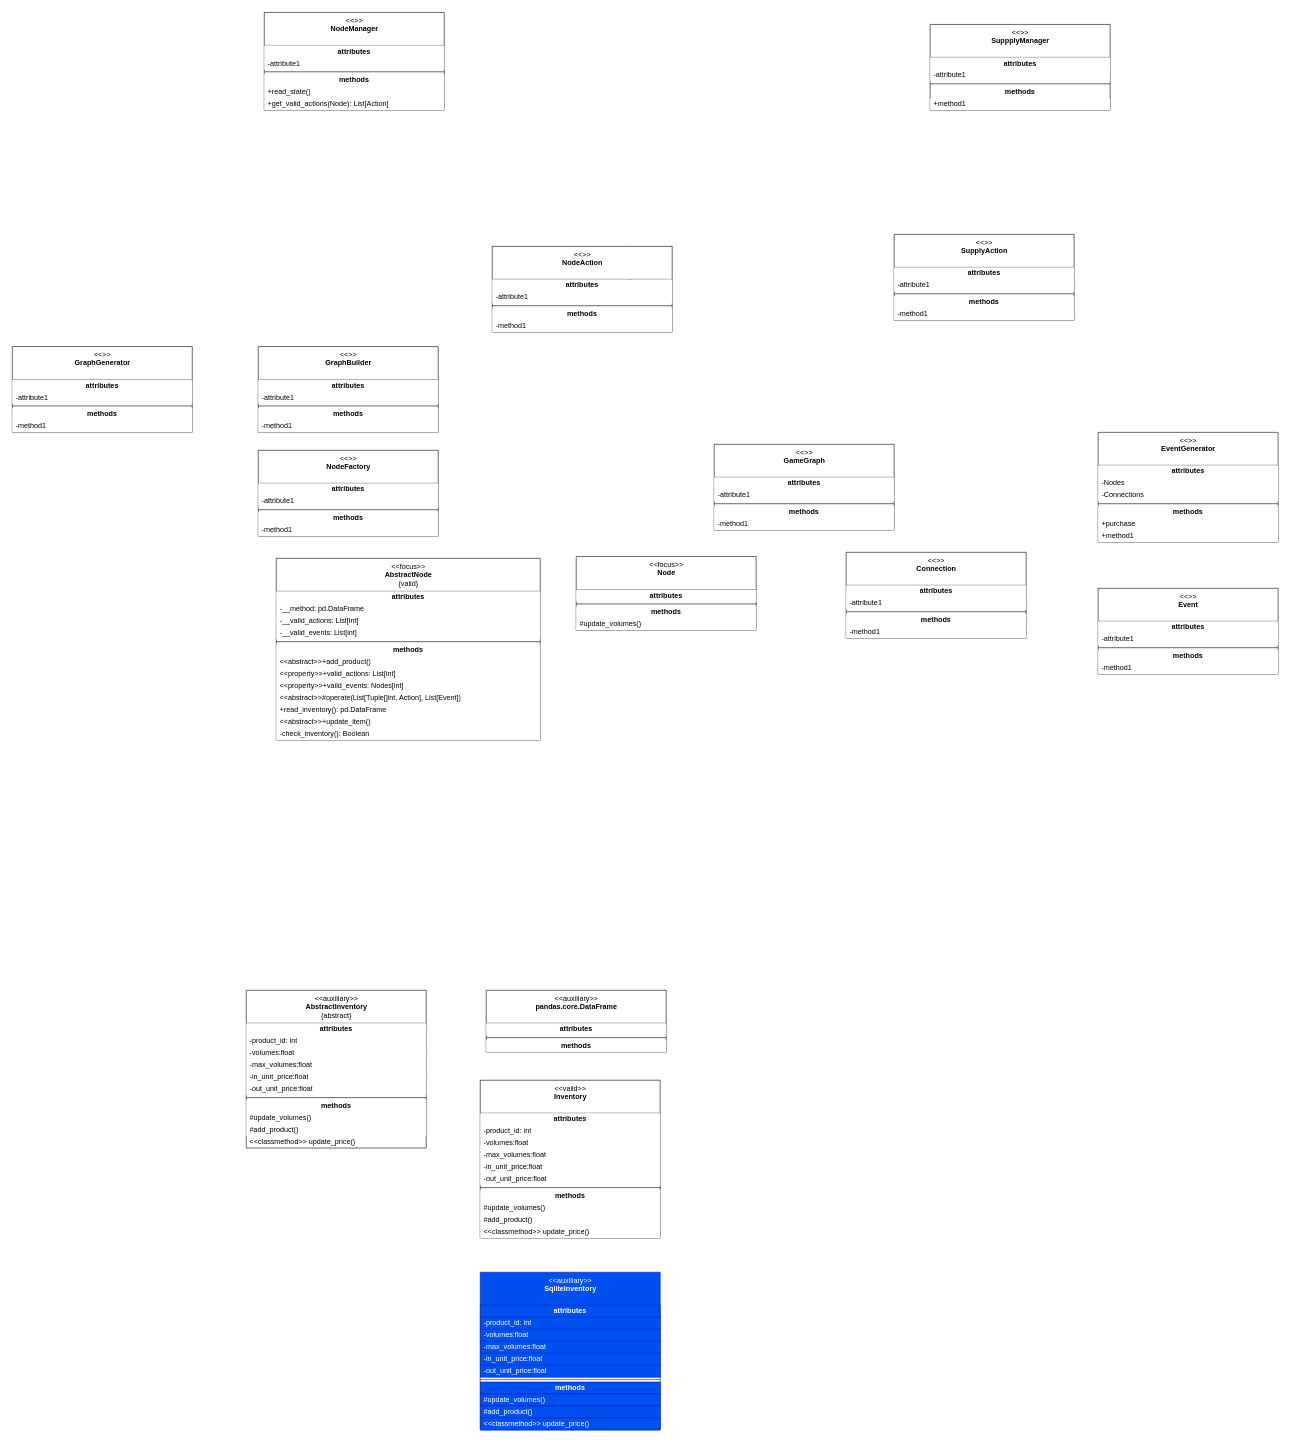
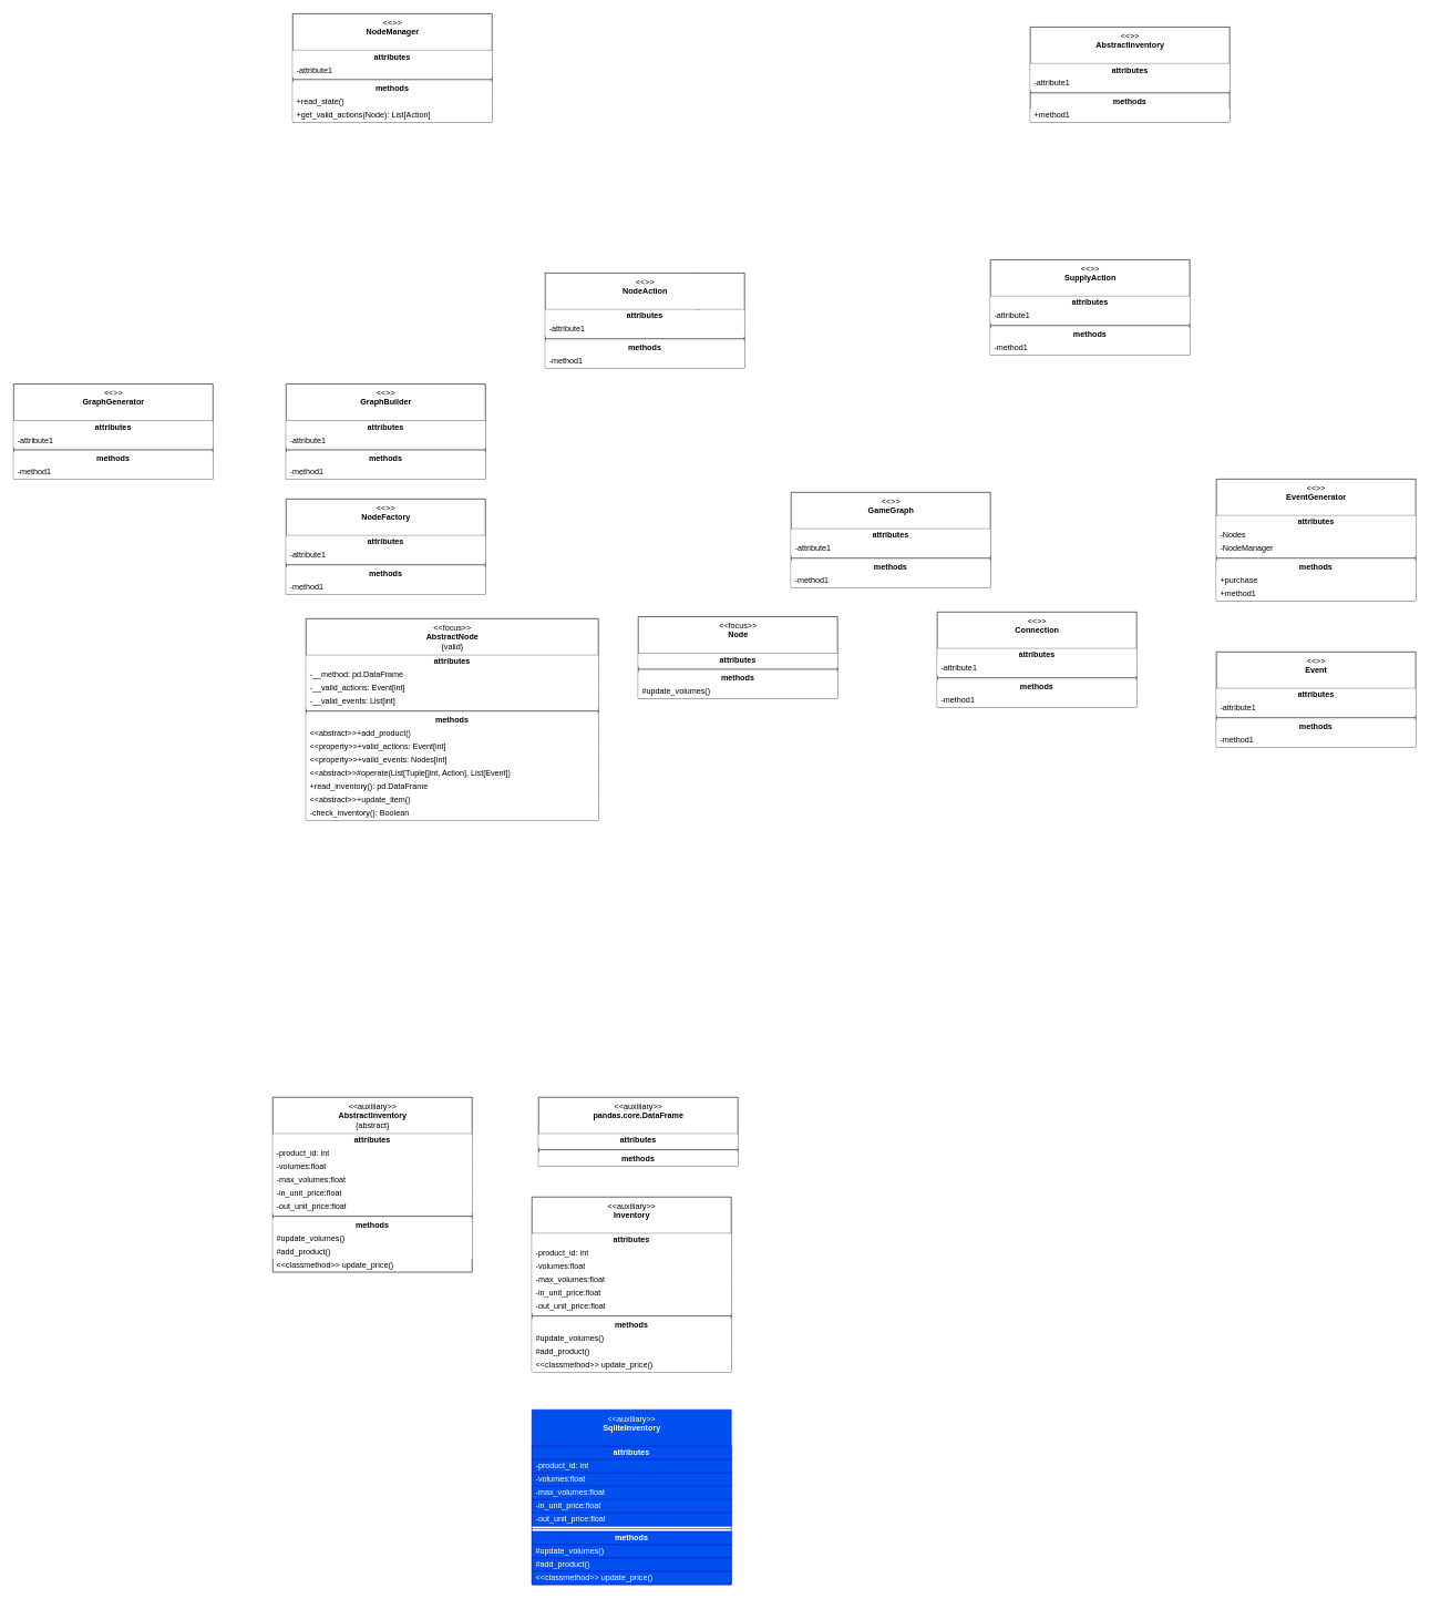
- <mxCell id="26" value="&amp;lt;&amp;lt;&amp;gt;&amp;gt;&lt;br&gt;&lt;b&gt;SuppplyManager&lt;/b&gt;" style="swimlane;fontStyle=0;align=center;verticalAlign=top;childLayout=stackLayout;horizontal=1;startSize=55;horizontalStack=0;resizeParent=1;resizeParentMax=0;resizeLast=0;collapsible=0;marginBottom=0;html=1;" parent="1" vertex="1"><mxGeometry x="1550" y="40" width="300" height="143" as="geometry" /></mxCell>
+ <mxCell id="26" value="&amp;lt;&amp;lt;&amp;gt;&amp;gt;&lt;br&gt;&lt;b&gt;AbstractInventory&lt;/b&gt;" style="swimlane;fontStyle=0;align=center;verticalAlign=top;childLayout=stackLayout;horizontal=1;startSize=55;horizontalStack=0;resizeParent=1;resizeParentMax=0;resizeLast=0;collapsible=0;marginBottom=0;html=1;" parent="1" vertex="1"><mxGeometry x="1550" y="40" width="300" height="143" as="geometry" /></mxCell>
- <mxCell id="35" value="-Connections" style="text;html=1;strokeColor=none;fillColor=default;align=left;verticalAlign=middle;spacingLeft=4;spacingRight=4;overflow=hidden;rotatable=0;points=[[0,0.5],[1,0.5]];portConstraint=eastwest;" parent="32" vertex="1"><mxGeometry y="95" width="300" height="20" as="geometry" /></mxCell>
+ <mxCell id="35" value="-NodeManager" style="text;html=1;strokeColor=none;fillColor=default;align=left;verticalAlign=middle;spacingLeft=4;spacingRight=4;overflow=hidden;rotatable=0;points=[[0,0.5],[1,0.5]];portConstraint=eastwest;" parent="32" vertex="1"><mxGeometry y="95" width="300" height="20" as="geometry" /></mxCell>
- <mxCell id="92" value="-__valid_actions: List[int]" style="text;html=1;strokeColor=none;fillColor=default;align=left;verticalAlign=middle;spacingLeft=4;spacingRight=4;overflow=hidden;rotatable=0;points=[[0,0.5],[1,0.5]];portConstraint=eastwest;" vertex="1" parent="89"><mxGeometry y="95" width="440" height="20" as="geometry" /></mxCell>
+ <mxCell id="92" value="-__valid_actions: Event[int]" style="text;html=1;strokeColor=none;fillColor=default;align=left;verticalAlign=middle;spacingLeft=4;spacingRight=4;overflow=hidden;rotatable=0;points=[[0,0.5],[1,0.5]];portConstraint=eastwest;" vertex="1" parent="89"><mxGeometry y="95" width="440" height="20" as="geometry" /></mxCell>
- <mxCell id="97" value="&amp;lt;&amp;lt;property&amp;gt;&amp;gt;+valid_actions: List[int]" style="text;html=1;strokeColor=none;fillColor=default;align=left;verticalAlign=middle;spacingLeft=4;spacingRight=4;overflow=hidden;rotatable=0;points=[[0,0.5],[1,0.5]];portConstraint=eastwest;" vertex="1" parent="89"><mxGeometry y="183" width="440" height="20" as="geometry" /></mxCell>
+ <mxCell id="97" value="&amp;lt;&amp;lt;property&amp;gt;&amp;gt;+valid_actions: Event[int]" style="text;html=1;strokeColor=none;fillColor=default;align=left;verticalAlign=middle;spacingLeft=4;spacingRight=4;overflow=hidden;rotatable=0;points=[[0,0.5],[1,0.5]];portConstraint=eastwest;" vertex="1" parent="89"><mxGeometry y="183" width="440" height="20" as="geometry" /></mxCell>
- <mxCell id="7" value="&amp;lt;&amp;lt;vaild&amp;gt;&amp;gt;&lt;br&gt;&lt;b&gt;Inventory&lt;/b&gt;" style="swimlane;fontStyle=0;align=center;verticalAlign=top;childLayout=stackLayout;horizontal=1;startSize=55;horizontalStack=0;resizeParent=1;resizeParentMax=0;resizeLast=0;collapsible=0;marginBottom=0;html=1;" parent="1" vertex="1"><mxGeometry x="800" y="1800" width="300" height="263" as="geometry" /></mxCell>
+ <mxCell id="7" value="&amp;lt;&amp;lt;auxiliary&amp;gt;&amp;gt;&lt;br&gt;&lt;b&gt;Inventory&lt;/b&gt;" style="swimlane;fontStyle=0;align=center;verticalAlign=top;childLayout=stackLayout;horizontal=1;startSize=55;horizontalStack=0;resizeParent=1;resizeParentMax=0;resizeLast=0;collapsible=0;marginBottom=0;html=1;" parent="1" vertex="1"><mxGeometry x="800" y="1800" width="300" height="263" as="geometry" /></mxCell>
